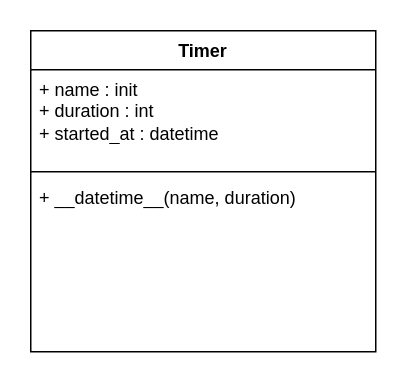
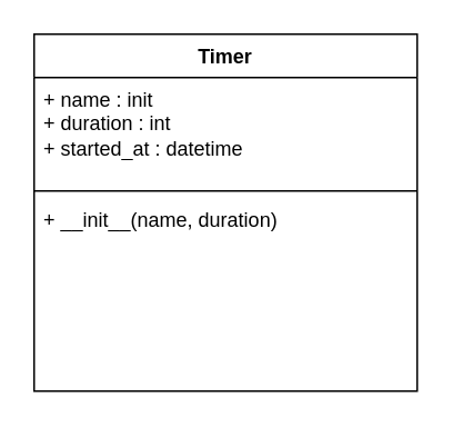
- <mxCell id="5" value="+ __datetime__(name, duration)" style="text;strokeColor=none;fillColor=none;align=left;verticalAlign=top;spacingLeft=4;spacingRight=4;overflow=hidden;rotatable=0;points=[[0,0.5],[1,0.5]];portConstraint=eastwest;whiteSpace=wrap;html=1;" vertex="1" parent="2"><mxGeometry y="98" width="230" height="116" as="geometry" /></mxCell>
+ <mxCell id="5" value="+ __init__(name, duration)" style="text;strokeColor=none;fillColor=none;align=left;verticalAlign=top;spacingLeft=4;spacingRight=4;overflow=hidden;rotatable=0;points=[[0,0.5],[1,0.5]];portConstraint=eastwest;whiteSpace=wrap;html=1;" vertex="1" parent="2"><mxGeometry y="98" width="230" height="116" as="geometry" /></mxCell>
